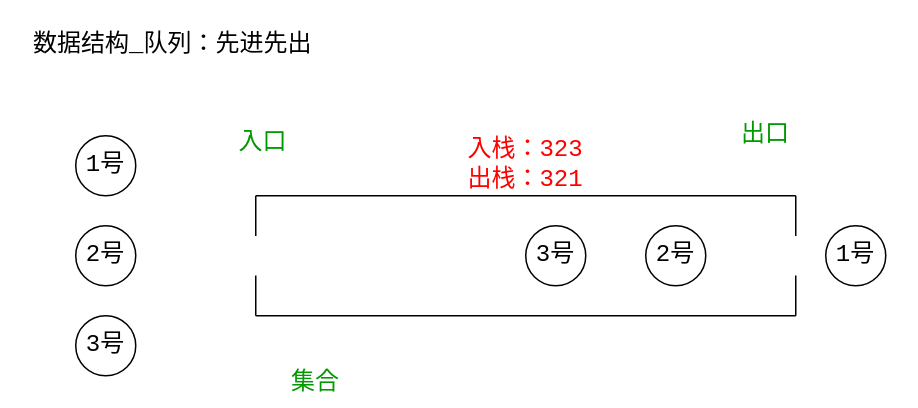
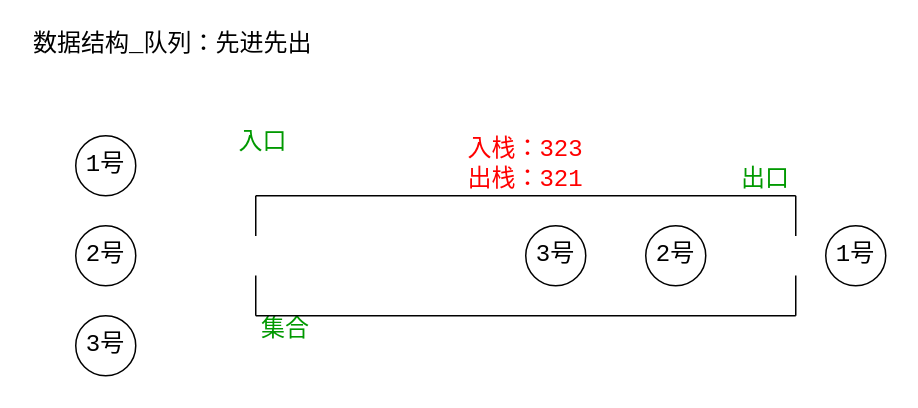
- <mxCell id="7" value="出口" style="text;html=1;strokeColor=none;fillColor=none;align=center;verticalAlign=middle;whiteSpace=wrap;rounded=0;fontFamily=Courier New;fontSize=16;fontColor=#009900;" parent="1" vertex="1"><mxGeometry x="490" y="80" width="40" height="20" as="geometry" /></mxCell>
+ <mxCell id="7" value="出口" style="text;html=1;strokeColor=none;fillColor=none;align=center;verticalAlign=middle;whiteSpace=wrap;rounded=0;fontFamily=Courier New;fontSize=16;fontColor=#009900;" parent="1" vertex="1"><mxGeometry x="490" y="110" width="40" height="20" as="geometry" /></mxCell>
- <mxCell id="8" value="集合" style="text;html=1;strokeColor=none;fillColor=none;align=center;verticalAlign=middle;whiteSpace=wrap;rounded=0;fontFamily=Courier New;fontSize=16;fontColor=#009900;" parent="1" vertex="1"><mxGeometry x="190" y="245" width="40" height="20" as="geometry" /></mxCell>
+ <mxCell id="8" value="集合" style="text;html=1;strokeColor=none;fillColor=none;align=center;verticalAlign=middle;whiteSpace=wrap;rounded=0;fontFamily=Courier New;fontSize=16;fontColor=#009900;" parent="1" vertex="1"><mxGeometry x="170" y="210" width="40" height="20" as="geometry" /></mxCell>
